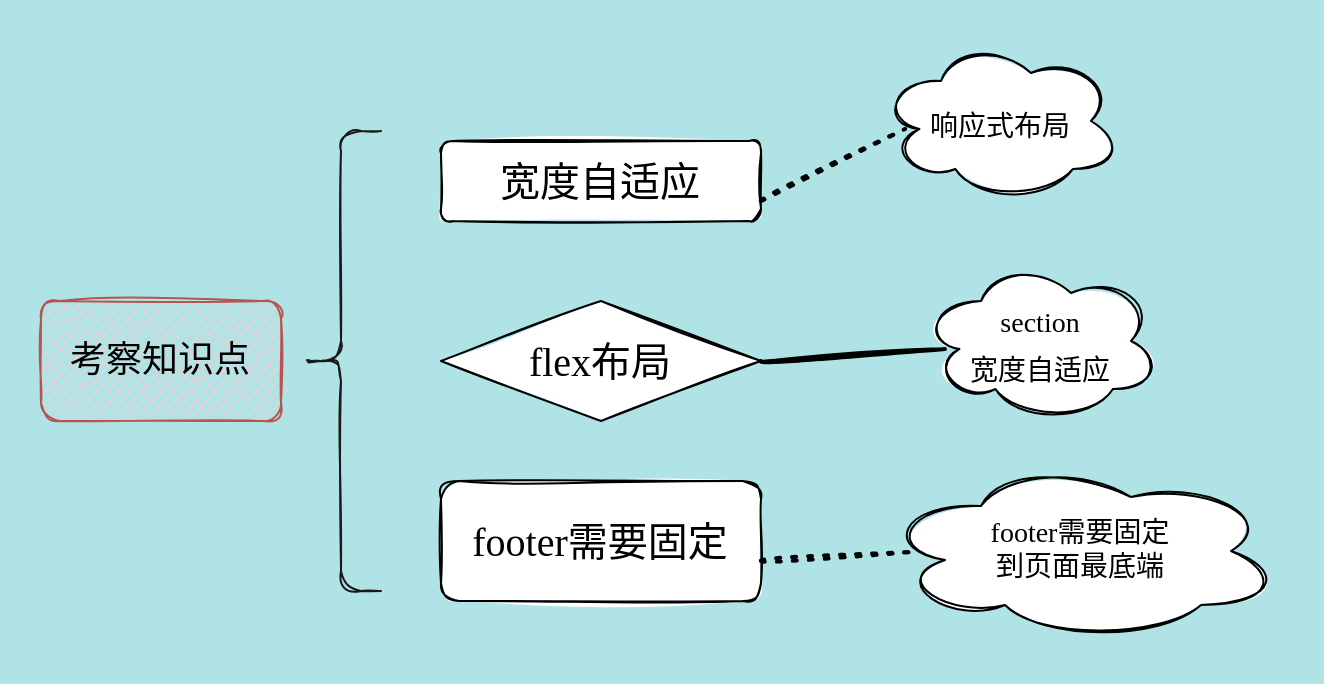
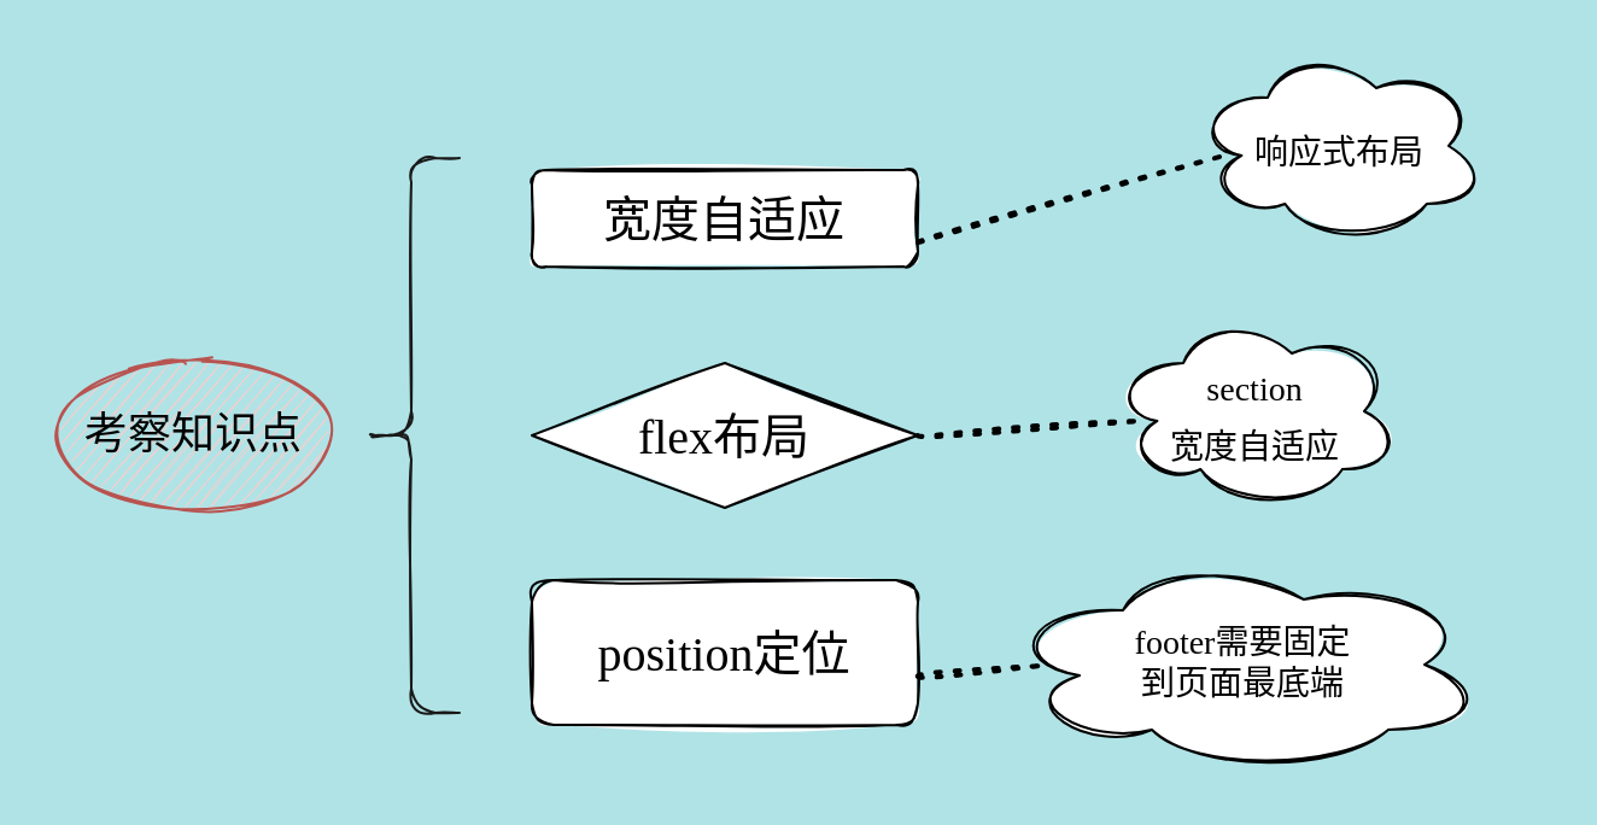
- <mxCell id="7" value="&lt;font style=&quot;font-size: 14px;&quot;&gt;响应式布局&lt;/font&gt;" style="ellipse;shape=cloud;whiteSpace=wrap;html=1;rounded=1;sketch=1;hachureGap=4;fontFamily=Architects Daughter;fontSource=https%3A%2F%2Ffonts.googleapis.com%2Fcss%3Ffamily%3DArchitects%2BDaughter;fontSize=20;" vertex="1" parent="1"><mxGeometry x="440" y="20" width="120" height="80" as="geometry" /></mxCell>
+ <mxCell id="7" value="&lt;font style=&quot;font-size: 14px;&quot;&gt;响应式布局&lt;/font&gt;" style="ellipse;shape=cloud;whiteSpace=wrap;html=1;rounded=1;sketch=1;hachureGap=4;fontFamily=Architects Daughter;fontSource=https%3A%2F%2Ffonts.googleapis.com%2Fcss%3Ffamily%3DArchitects%2BDaughter;fontSize=20;" vertex="1" parent="1"><mxGeometry x="495" y="20" width="120" height="80" as="geometry" /></mxCell>
- <mxCell id="10" value="" style="endArrow=none;dashed=0;html=1;dashPattern=1 3;strokeWidth=2;rounded=1;sketch=1;hachureGap=4;fontFamily=Architects Daughter;fontSource=https%3A%2F%2Ffonts.googleapis.com%2Fcss%3Ffamily%3DArchitects%2BDaughter;fontSize=14;startSize=14;endSize=14;sourcePerimeterSpacing=8;targetPerimeterSpacing=8;curved=1;entryX=0.1;entryY=0.55;entryDx=0;entryDy=0;entryPerimeter=0;exitX=1;exitY=0.5;exitDx=0;exitDy=0;" edge="1" parent="1" target="9" source="4"><mxGeometry width="50" height="50" relative="1" as="geometry"><mxPoint x="400" y="210" as="sourcePoint" /><mxPoint x="450" y="160" as="targetPoint" /></mxGeometry></mxCell>
+ <mxCell id="10" value="" style="endArrow=none;dashed=1;html=1;dashPattern=1 3;strokeWidth=2;rounded=1;sketch=1;hachureGap=4;fontFamily=Architects Daughter;fontSource=https%3A%2F%2Ffonts.googleapis.com%2Fcss%3Ffamily%3DArchitects%2BDaughter;fontSize=14;startSize=14;endSize=14;sourcePerimeterSpacing=8;targetPerimeterSpacing=8;curved=1;entryX=0.1;entryY=0.55;entryDx=0;entryDy=0;entryPerimeter=0;exitX=1;exitY=0.5;exitDx=0;exitDy=0;" edge="1" parent="1" target="9" source="4"><mxGeometry width="50" height="50" relative="1" as="geometry"><mxPoint x="400" y="210" as="sourcePoint" /><mxPoint x="450" y="160" as="targetPoint" /></mxGeometry></mxCell>
- <mxCell id="2" value="&lt;font style=&quot;font-size: 18px;&quot;&gt;考察知识点&lt;/font&gt;" style="rounded=1;whiteSpace=wrap;html=1;strokeColor=#b85450;fillColor=#f8cecc;sketch=1;" vertex="1" parent="1"><mxGeometry x="20" y="150" width="120" height="60" as="geometry" /></mxCell>
+ <mxCell id="2" value="&lt;font style=&quot;font-size: 18px;&quot;&gt;考察知识点&lt;/font&gt;" style="ellipse;whiteSpace=wrap;html=1;strokeColor=#b85450;fillColor=#f8cecc;sketch=1;" vertex="1" parent="1"><mxGeometry x="20" y="150" width="120" height="60" as="geometry" /></mxCell>
- <mxCell id="6" value="footer需要固定" style="rounded=1;whiteSpace=wrap;html=1;sketch=1;hachureGap=4;fontFamily=Architects Daughter;fontSource=https%3A%2F%2Ffonts.googleapis.com%2Fcss%3Ffamily%3DArchitects%2BDaughter;fontSize=20;" vertex="1" parent="1"><mxGeometry x="220" y="240" width="160" height="60" as="geometry" /></mxCell>
+ <mxCell id="6" value="position定位" style="rounded=1;whiteSpace=wrap;html=1;sketch=1;hachureGap=4;fontFamily=Architects Daughter;fontSource=https%3A%2F%2Ffonts.googleapis.com%2Fcss%3Ffamily%3DArchitects%2BDaughter;fontSize=20;" vertex="1" parent="1"><mxGeometry x="220" y="240" width="160" height="60" as="geometry" /></mxCell>
- <mxCell id="11" value="footer需要固定&lt;br&gt;到页面最底端" style="ellipse;shape=cloud;whiteSpace=wrap;html=1;rounded=1;sketch=1;hachureGap=4;fontFamily=Architects Daughter;fontSource=https%3A%2F%2Ffonts.googleapis.com%2Fcss%3Ffamily%3DArchitects%2BDaughter;fontSize=14;" vertex="1" parent="1"><mxGeometry x="440" y="230" width="200" height="90" as="geometry" /></mxCell>
+ <mxCell id="11" value="footer需要固定&lt;br&gt;到页面最底端" style="ellipse;shape=cloud;whiteSpace=wrap;html=1;rounded=1;sketch=1;hachureGap=4;fontFamily=Architects Daughter;fontSource=https%3A%2F%2Ffonts.googleapis.com%2Fcss%3Ffamily%3DArchitects%2BDaughter;fontSize=14;" vertex="1" parent="1"><mxGeometry x="415" y="230" width="200" height="90" as="geometry" /></mxCell>
